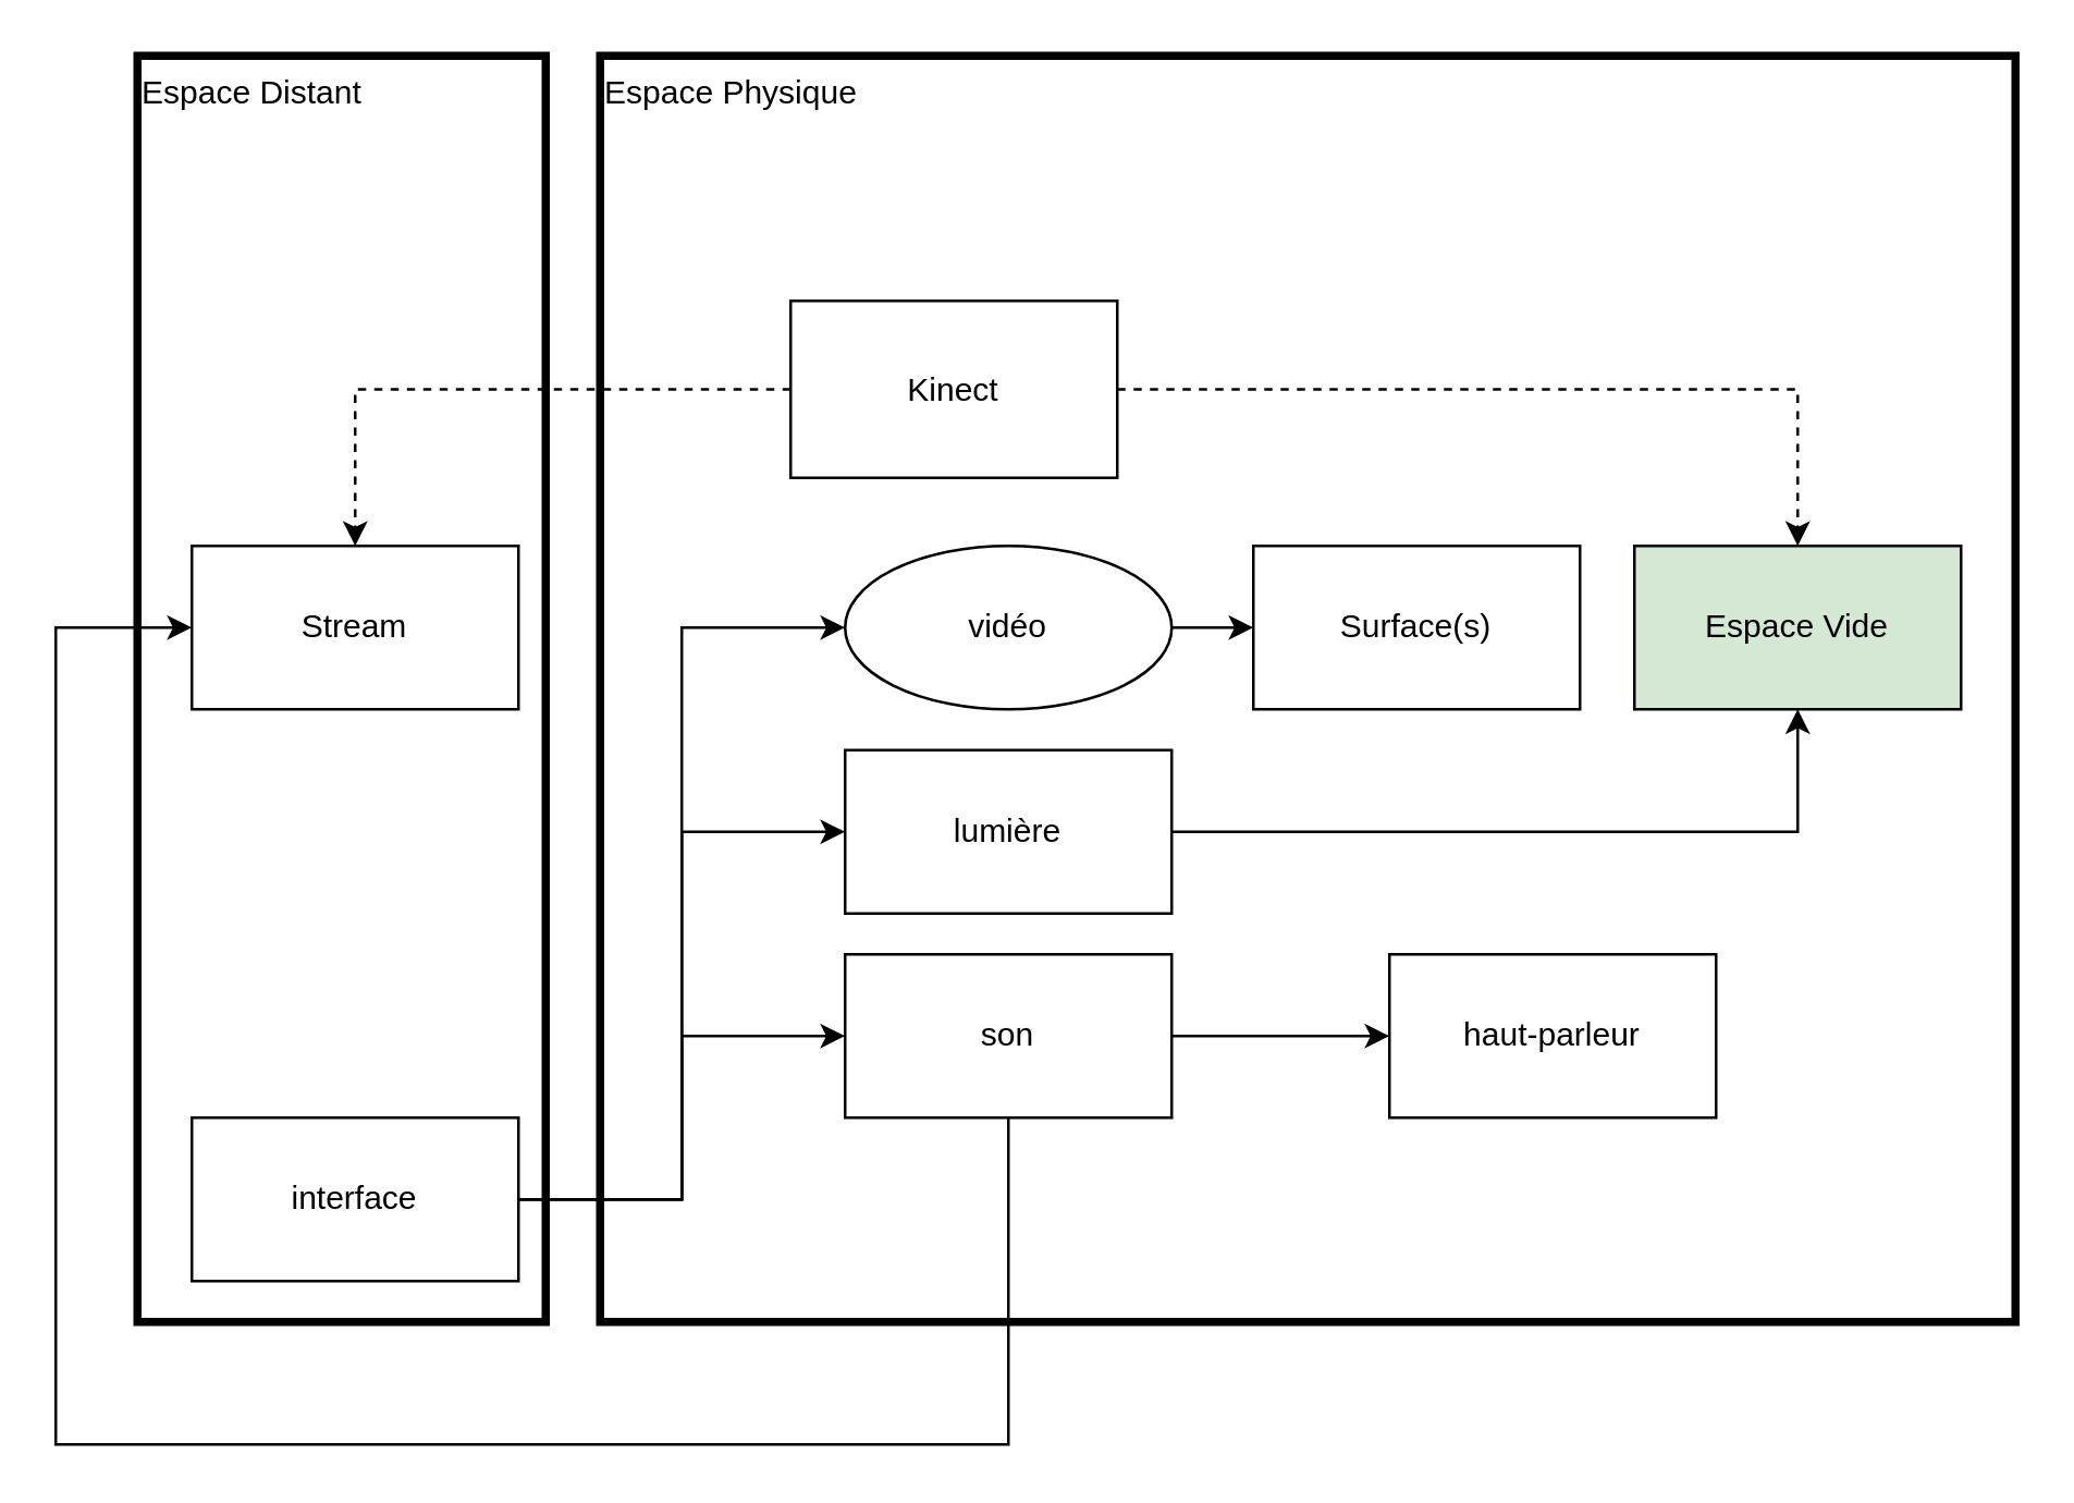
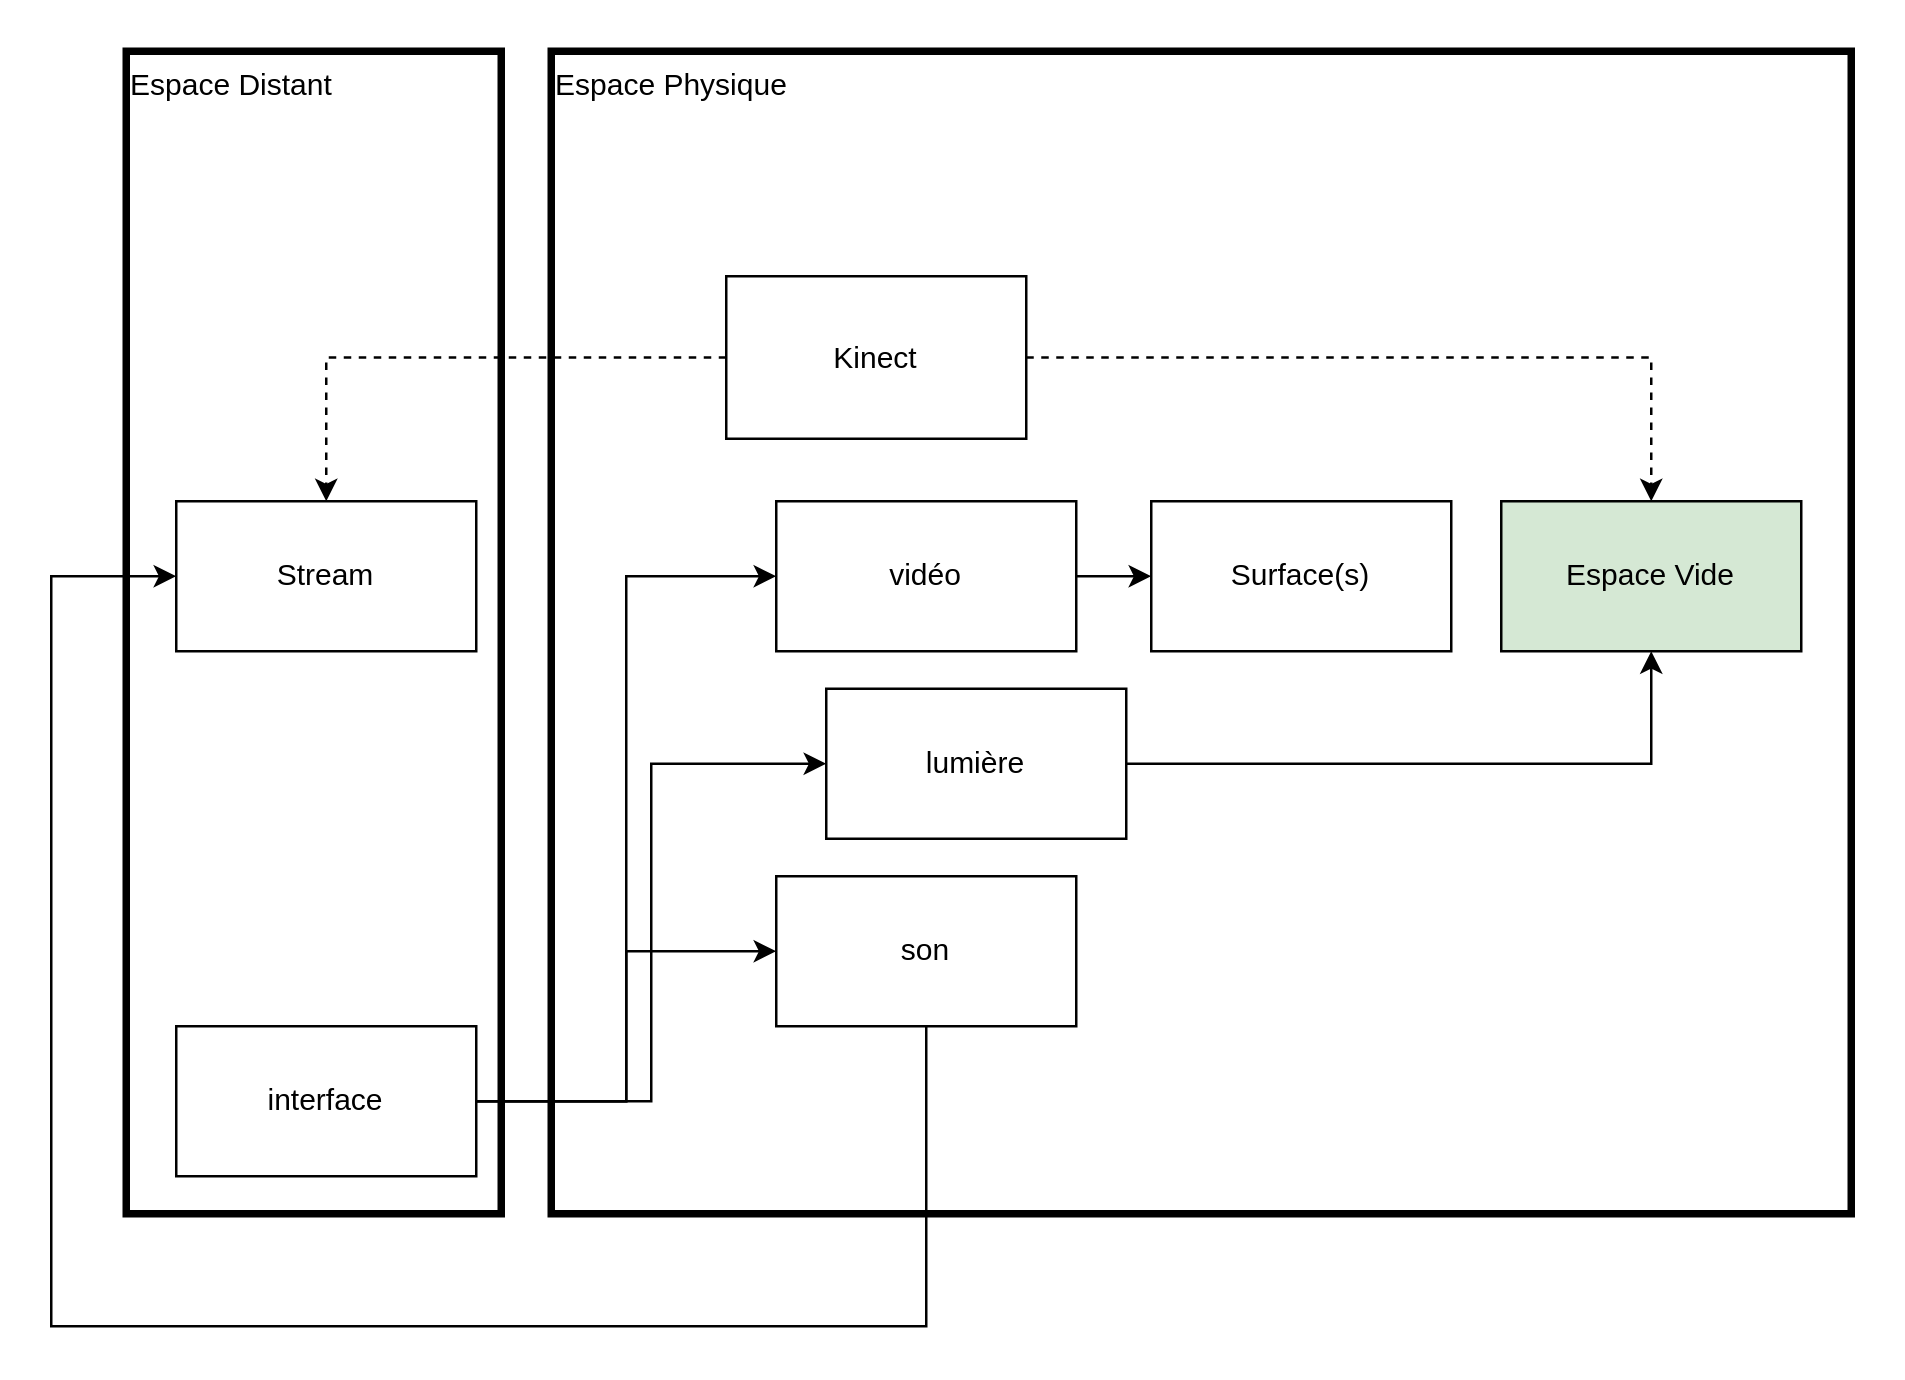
- <mxCell id="9" value="vidéo" style="ellipse;whiteSpace=wrap;html=1;fillColor=none;" parent="1" vertex="1"><mxGeometry x="310" y="200" width="120" height="60" as="geometry" /></mxCell>
+ <mxCell id="9" value="vidéo" style="rounded=0;whiteSpace=wrap;html=1;fillColor=none;" parent="1" vertex="1"><mxGeometry x="310" y="200" width="120" height="60" as="geometry" /></mxCell>
- <mxCell id="11" value="lumière" style="rounded=0;whiteSpace=wrap;html=1;fillColor=none;" parent="1" vertex="1"><mxGeometry x="310" y="275" width="120" height="60" as="geometry" /></mxCell>
+ <mxCell id="11" value="lumière" style="rounded=0;whiteSpace=wrap;html=1;fillColor=none;" parent="1" vertex="1"><mxGeometry x="330" y="275" width="120" height="60" as="geometry" /></mxCell>
- <mxCell id="17" style="edgeStyle=orthogonalEdgeStyle;rounded=0;orthogonalLoop=1;jettySize=auto;html=1;" parent="1" source="19" target="20" edge="1"><mxGeometry relative="1" as="geometry" /></mxCell>
- <mxCell id="20" value="haut-parleur" style="rounded=0;whiteSpace=wrap;html=1;fillColor=none;" parent="1" vertex="1"><mxGeometry x="510" y="350" width="120" height="60" as="geometry" /></mxCell>
